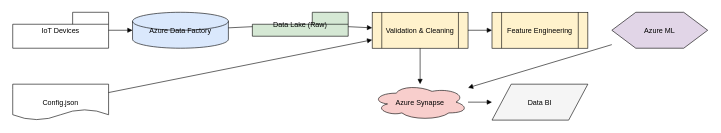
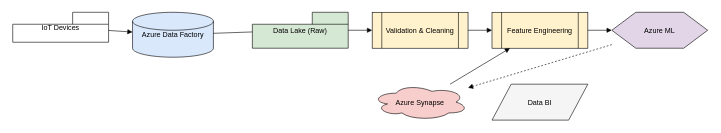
- <mxCell id="5" value="Data Lake (Raw)" style="shape=folder;fillColor=#d5e8d4" vertex="1" parent="1"><mxGeometry x="420" y="20" width="160" height="40" as="geometry" /></mxCell>
+ <mxCell id="5" value="Data Lake (Raw)" style="shape=folder;fillColor=#d5e8d4" vertex="1" parent="1"><mxGeometry x="420" y="20" width="160" height="60" as="geometry" /></mxCell>
- <mxCell id="2" value="IoT Devices" style="shape=folder" vertex="1" parent="1"><mxGeometry x="20" y="20" width="160" height="60" as="geometry" /></mxCell>
+ <mxCell id="2" value="IoT Devices" style="shape=folder" vertex="1" parent="1"><mxGeometry x="20" y="20" width="160" height="50" as="geometry" /></mxCell>
- <mxCell id="4" value="Azure Data Factory" style="shape=cylinder3;fillColor=#dae8fc" vertex="1" parent="1"><mxGeometry x="220" y="20" width="160" height="60" as="geometry" /></mxCell>
+ <mxCell id="4" value="Azure Data Factory" style="shape=cylinder3;fillColor=#dae8fc" vertex="1" parent="1"><mxGeometry x="220" y="20" width="135" height="75" as="geometry" /></mxCell>
+ <mxCell id="16" edge="1" source="7" target="8" parent="1" style="endArrow=block;"><mxGeometry relative="1" as="geometry" /></mxCell>
- <mxCell id="17" edge="1" source="8" target="9" parent="1" style="endArrow=block;"><mxGeometry relative="1" as="geometry" /></mxCell>
+ <mxCell id="17" edge="1" source="8" target="9" parent="1" style="endArrow=block;dashed=1;"><mxGeometry relative="1" as="geometry" /></mxCell>
- <mxCell id="13" edge="1" source="3" target="6" parent="1" style="endArrow=block;"><mxGeometry relative="1" as="geometry" /></mxCell>
- <mxCell id="18" edge="1" source="6" target="9" parent="1" style="endArrow=block;"><mxGeometry relative="1" as="geometry" /></mxCell>
- <mxCell id="3" value="Config.json" style="shape=document" vertex="1" parent="1"><mxGeometry x="20" y="140" width="160" height="60" as="geometry" /></mxCell>
- <mxCell id="19" edge="1" source="9" target="10" parent="1" style="endArrow=block;"><mxGeometry relative="1" as="geometry" /></mxCell>
+ <mxCell id="19" edge="1" source="9" target="7" parent="1" style="endArrow=block;"><mxGeometry relative="1" as="geometry" /></mxCell>
